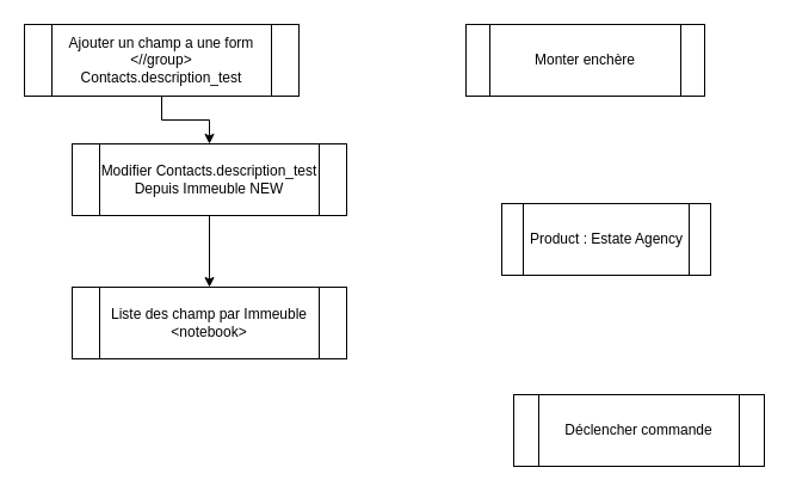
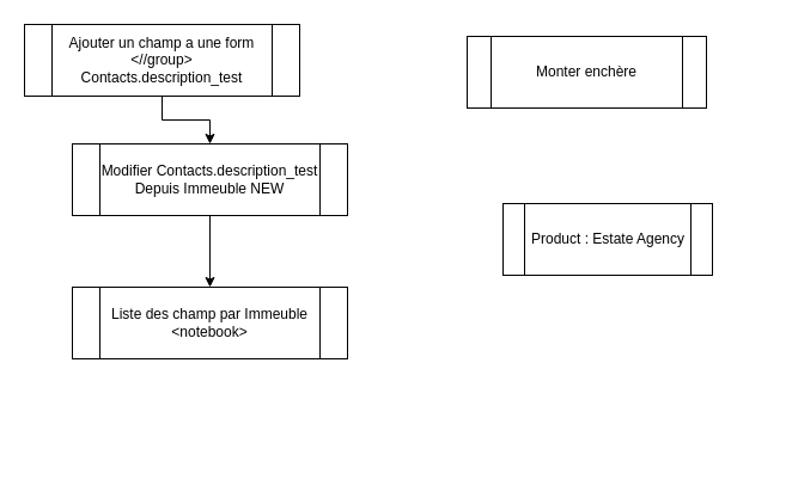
- <mxCell id="2" value="Monter enchère" style="shape=process;whiteSpace=wrap;html=1;backgroundOutline=1;" parent="1" vertex="1"><mxGeometry x="390" y="20" width="200" height="60" as="geometry" /></mxCell>
+ <mxCell id="2" value="Monter enchère" style="shape=process;whiteSpace=wrap;html=1;backgroundOutline=1;" parent="1" vertex="1"><mxGeometry x="390" y="30" width="200" height="60" as="geometry" /></mxCell>
- <mxCell id="4" value="Déclencher commande" style="shape=process;whiteSpace=wrap;html=1;backgroundOutline=1;" parent="1" vertex="1"><mxGeometry x="430" y="330" width="210" height="60" as="geometry" /></mxCell>
